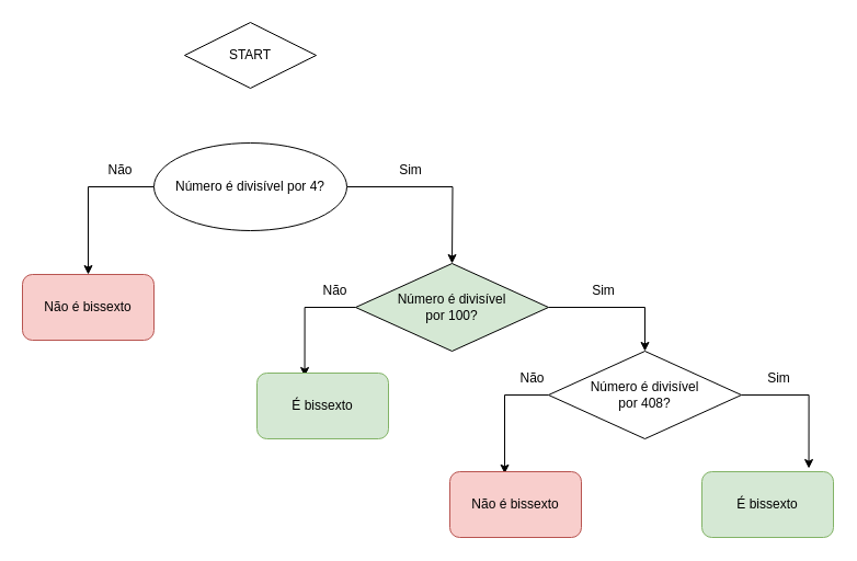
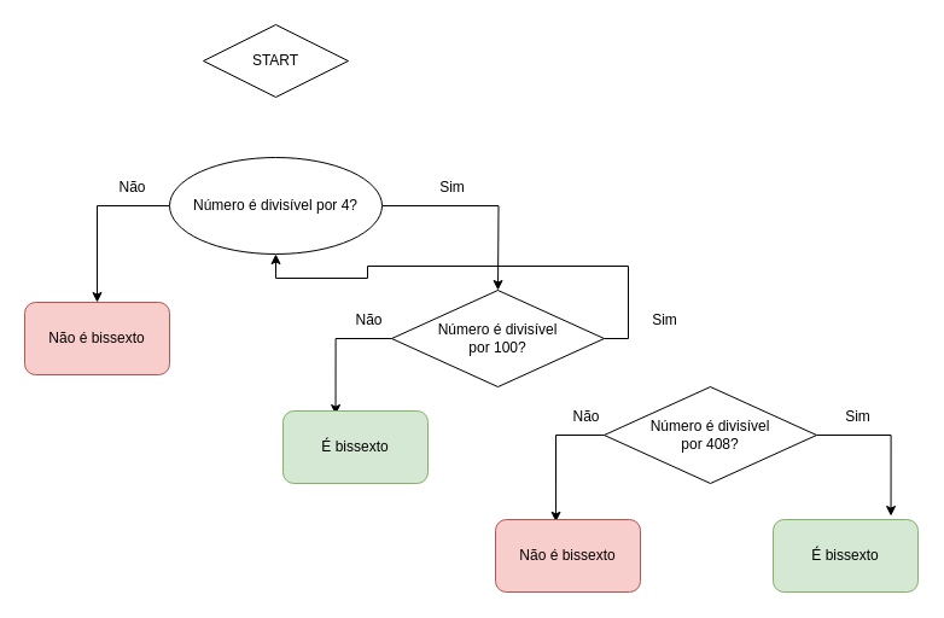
- <mxCell id="9" value="Número é divisível &lt;br&gt;por 100?" style="rhombus;whiteSpace=wrap;html=1;fillColor=#d5e8d4;" vertex="1" parent="1"><mxGeometry x="324" y="240" width="176" height="80" as="geometry" /></mxCell>
+ <mxCell id="9" value="Número é divisível &lt;br&gt;por 100?" style="rhombus;whiteSpace=wrap;html=1;" vertex="1" parent="1"><mxGeometry x="324" y="240" width="176" height="80" as="geometry" /></mxCell>
- <mxCell id="8" style="edgeStyle=orthogonalEdgeStyle;rounded=0;orthogonalLoop=1;jettySize=auto;html=1;exitX=1;exitY=0.5;exitDx=0;exitDy=0;entryX=0.5;entryY=0;entryDx=0;entryDy=0;" edge="1" parent="1" source="9" target="16"><mxGeometry relative="1" as="geometry" /></mxCell>
+ <mxCell id="8" style="edgeStyle=orthogonalEdgeStyle;rounded=0;orthogonalLoop=1;jettySize=auto;html=1;exitX=1;exitY=0.5;exitDx=0;exitDy=0;" edge="1" parent="1" source="9" target="5"><mxGeometry relative="1" as="geometry" /></mxCell>
